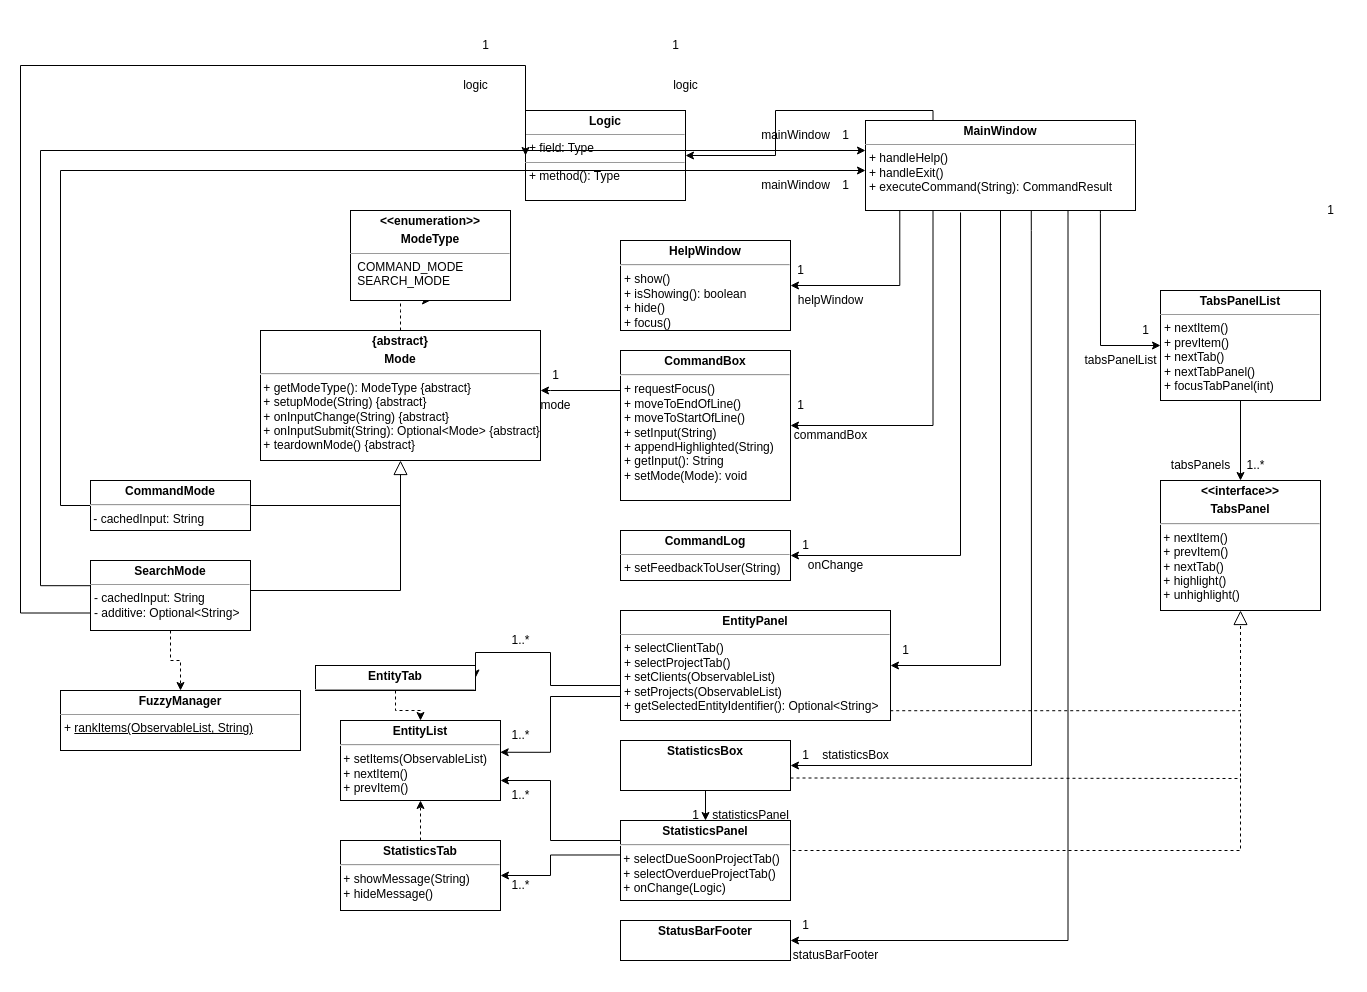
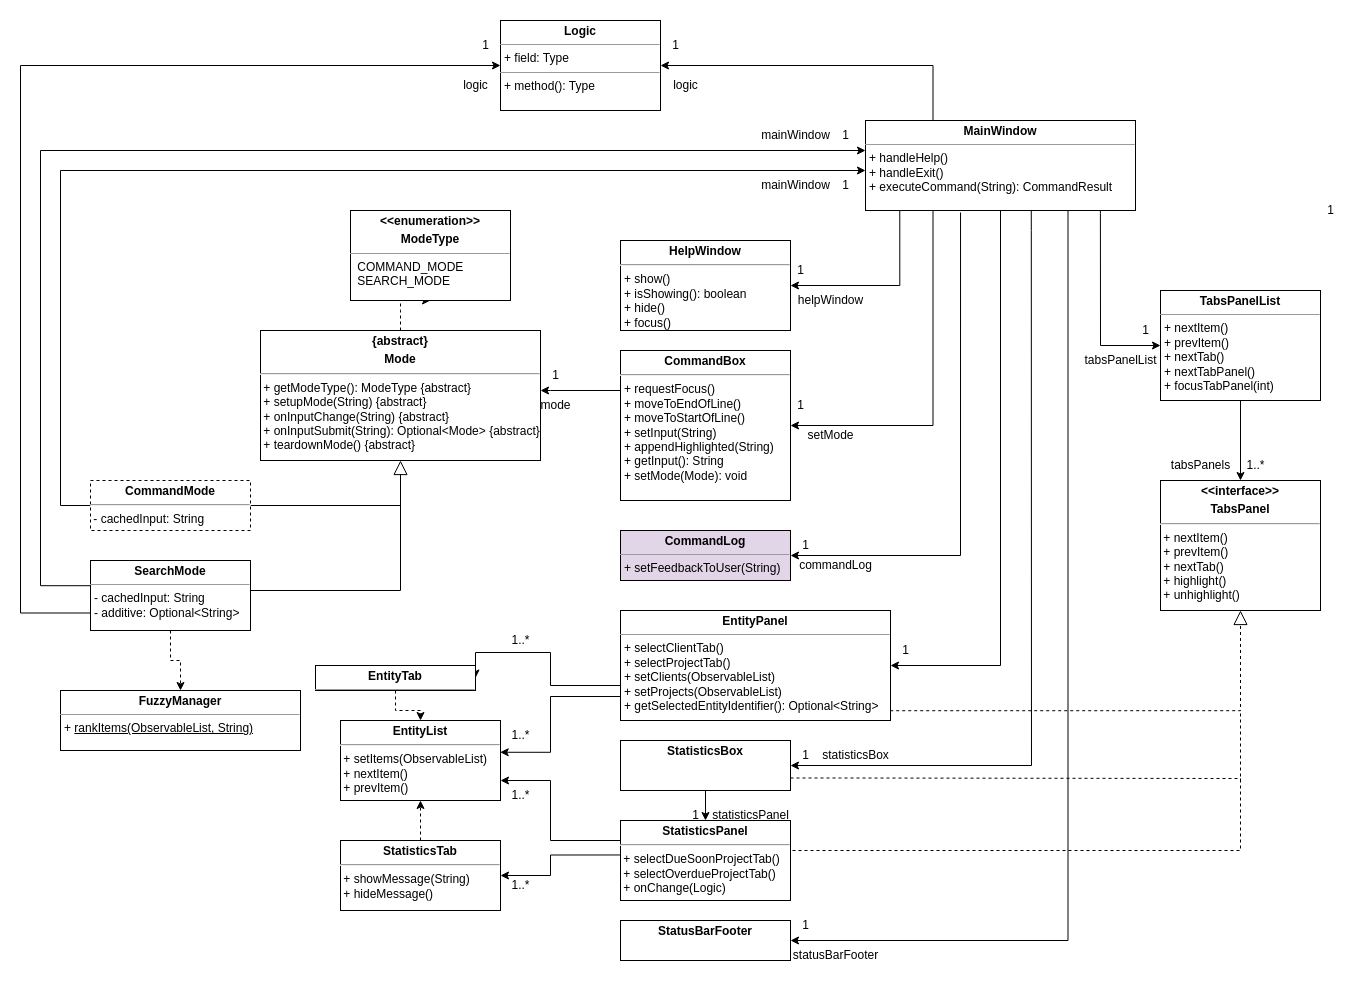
- <mxCell id="2" value="&lt;p style=&quot;margin:0px;margin-top:4px;text-align:center;&quot;&gt;&lt;b&gt;Logic&lt;/b&gt;&lt;/p&gt;&lt;hr size=&quot;1&quot;&gt;&lt;p style=&quot;margin:0px;margin-left:4px;&quot;&gt;+ field: Type&lt;/p&gt;&lt;hr size=&quot;1&quot;&gt;&lt;p style=&quot;margin:0px;margin-left:4px;&quot;&gt;+ method(): Type&lt;/p&gt;" style="verticalAlign=top;align=left;overflow=fill;fontSize=12;fontFamily=Helvetica;html=1;whiteSpace=wrap;" parent="1" vertex="1"><mxGeometry x="525" y="110" width="160" height="90" as="geometry" /></mxCell>
+ <mxCell id="2" value="&lt;p style=&quot;margin:0px;margin-top:4px;text-align:center;&quot;&gt;&lt;b&gt;Logic&lt;/b&gt;&lt;/p&gt;&lt;hr size=&quot;1&quot;&gt;&lt;p style=&quot;margin:0px;margin-left:4px;&quot;&gt;+ field: Type&lt;/p&gt;&lt;hr size=&quot;1&quot;&gt;&lt;p style=&quot;margin:0px;margin-left:4px;&quot;&gt;+ method(): Type&lt;/p&gt;" style="verticalAlign=top;align=left;overflow=fill;fontSize=12;fontFamily=Helvetica;html=1;whiteSpace=wrap;" parent="1" vertex="1"><mxGeometry x="500" y="20" width="160" height="90" as="geometry" /></mxCell>
- <mxCell id="51" value="commandBox" style="text;html=1;align=center;verticalAlign=middle;resizable=0;points=[];autosize=1;strokeColor=none;fillColor=none;" vertex="1" parent="1"><mxGeometry x="780" y="420" width="100" height="30" as="geometry" /></mxCell>
+ <mxCell id="51" value="setMode" style="text;html=1;align=center;verticalAlign=middle;resizable=0;points=[];autosize=1;strokeColor=none;fillColor=none;" vertex="1" parent="1"><mxGeometry x="780" y="420" width="100" height="30" as="geometry" /></mxCell>
- <mxCell id="36" value="&lt;p style=&quot;margin:0px;margin-top:4px;text-align:center;&quot;&gt;&lt;b&gt;CommandMode&lt;/b&gt;&lt;/p&gt;&lt;hr&gt;&amp;nbsp;- cachedInput: String" style="verticalAlign=top;align=left;overflow=fill;fontSize=12;fontFamily=Helvetica;html=1;whiteSpace=wrap;" vertex="1" parent="1"><mxGeometry x="90" y="480" width="160" height="50" as="geometry" /></mxCell>
+ <mxCell id="36" value="&lt;p style=&quot;margin:0px;margin-top:4px;text-align:center;&quot;&gt;&lt;b&gt;CommandMode&lt;/b&gt;&lt;/p&gt;&lt;hr&gt;&amp;nbsp;- cachedInput: String" style="verticalAlign=top;align=left;overflow=fill;fontSize=12;fontFamily=Helvetica;html=1;whiteSpace=wrap;dashed=1;" vertex="1" parent="1"><mxGeometry x="90" y="480" width="160" height="50" as="geometry" /></mxCell>
- <mxCell id="15" value="&lt;p style=&quot;margin:0px;margin-top:4px;text-align:center;&quot;&gt;&lt;b&gt;CommandLog&lt;/b&gt;&lt;/p&gt;&lt;hr size=&quot;1&quot;&gt;&lt;p style=&quot;margin:0px;margin-left:4px;&quot;&gt;+ setFeedbackToUser(String)&lt;/p&gt;" style="verticalAlign=top;align=left;overflow=fill;fontSize=12;fontFamily=Helvetica;html=1;whiteSpace=wrap;" parent="1" vertex="1"><mxGeometry x="620" y="530" width="170" height="50" as="geometry" /></mxCell>
+ <mxCell id="15" value="&lt;p style=&quot;margin:0px;margin-top:4px;text-align:center;&quot;&gt;&lt;b&gt;CommandLog&lt;/b&gt;&lt;/p&gt;&lt;hr size=&quot;1&quot;&gt;&lt;p style=&quot;margin:0px;margin-left:4px;&quot;&gt;+ setFeedbackToUser(String)&lt;/p&gt;" style="verticalAlign=top;align=left;overflow=fill;fontSize=12;fontFamily=Helvetica;html=1;whiteSpace=wrap;fillColor=#e1d5e7;" parent="1" vertex="1"><mxGeometry x="620" y="530" width="170" height="50" as="geometry" /></mxCell>
- <mxCell id="54" value="onChange" style="text;html=1;align=center;verticalAlign=middle;resizable=0;points=[];autosize=1;strokeColor=none;fillColor=none;" vertex="1" parent="1"><mxGeometry x="785" y="550" width="100" height="30" as="geometry" /></mxCell>
+ <mxCell id="54" value="commandLog" style="text;html=1;align=center;verticalAlign=middle;resizable=0;points=[];autosize=1;strokeColor=none;fillColor=none;" vertex="1" parent="1"><mxGeometry x="785" y="550" width="100" height="30" as="geometry" /></mxCell>
